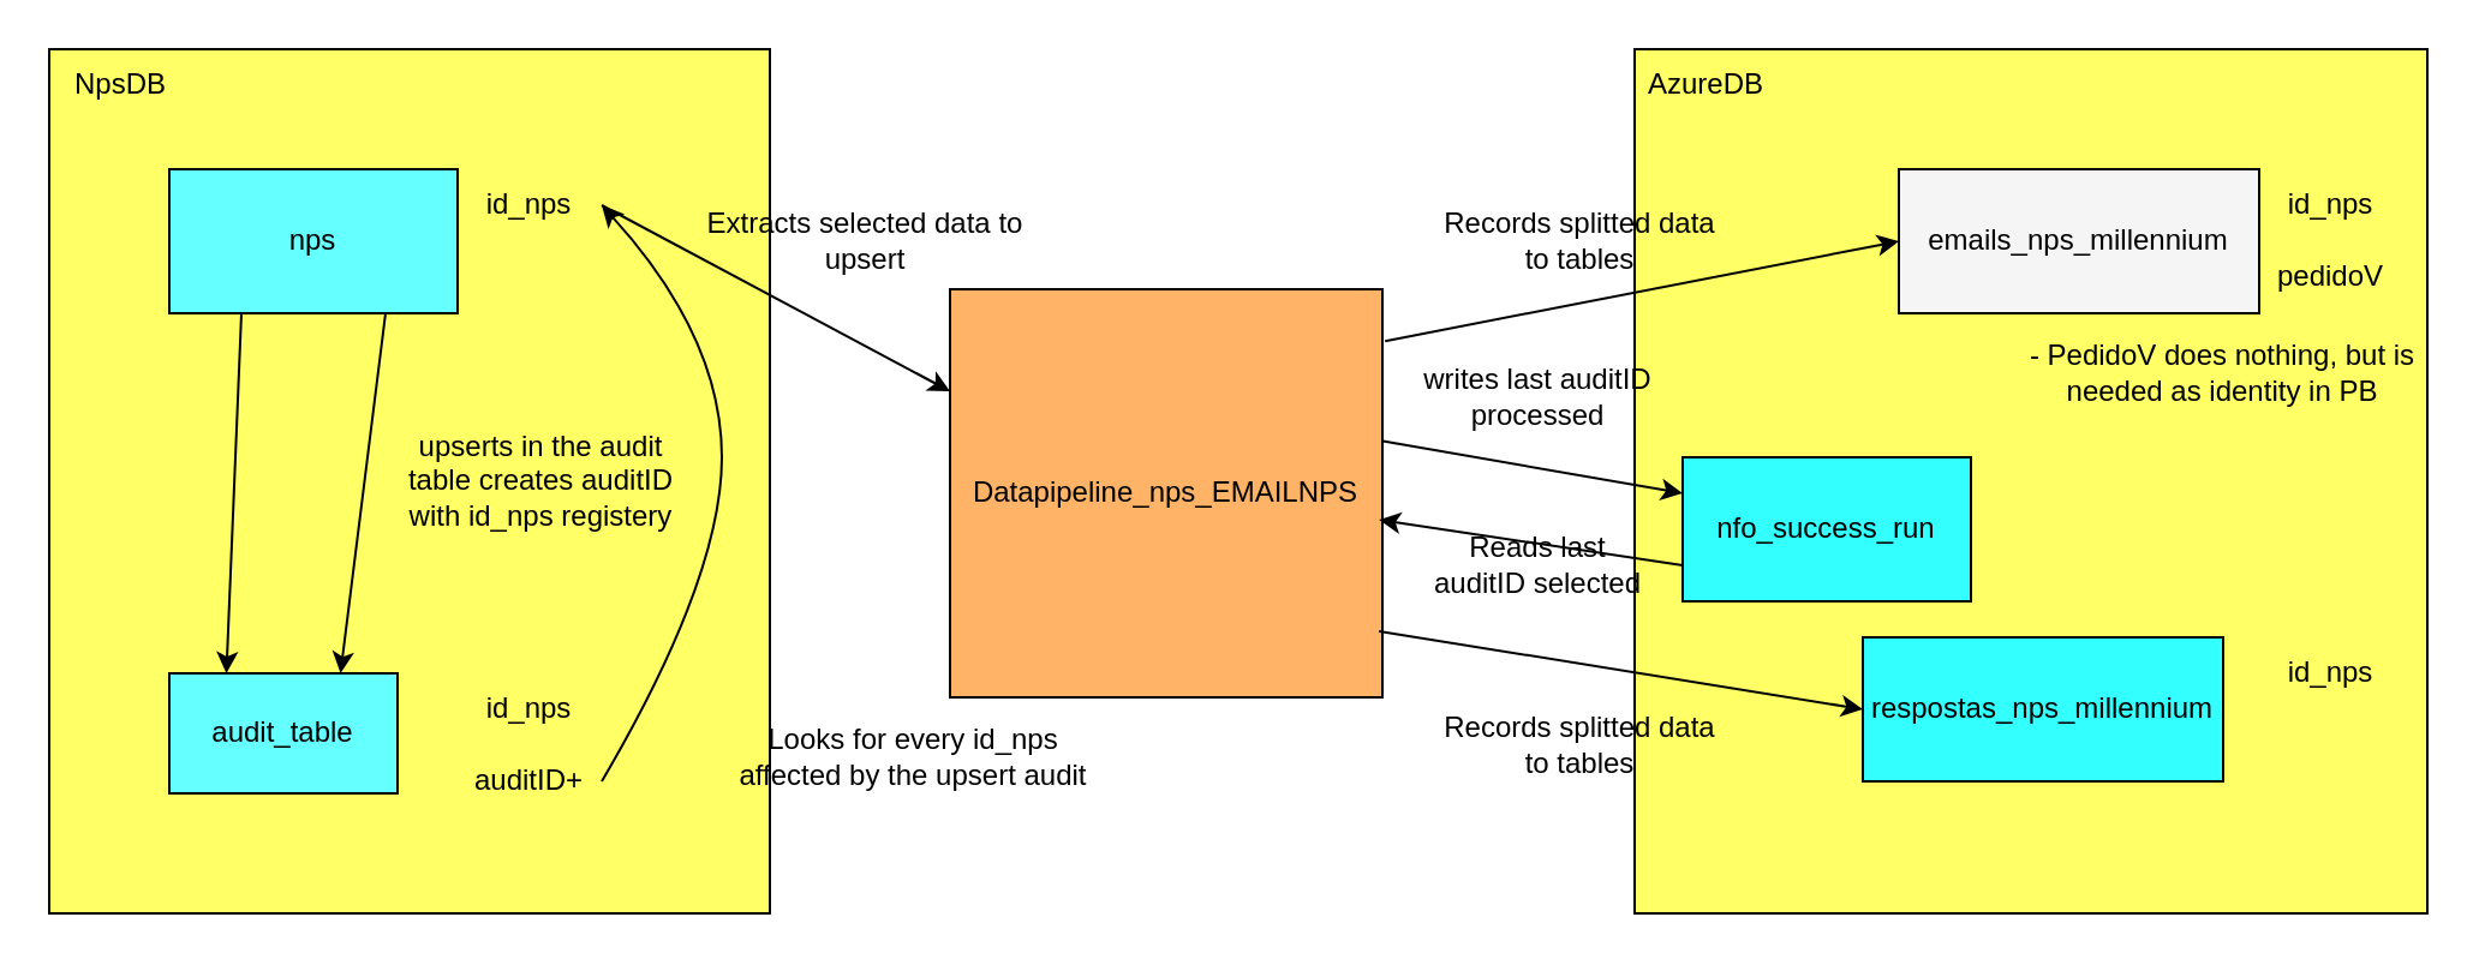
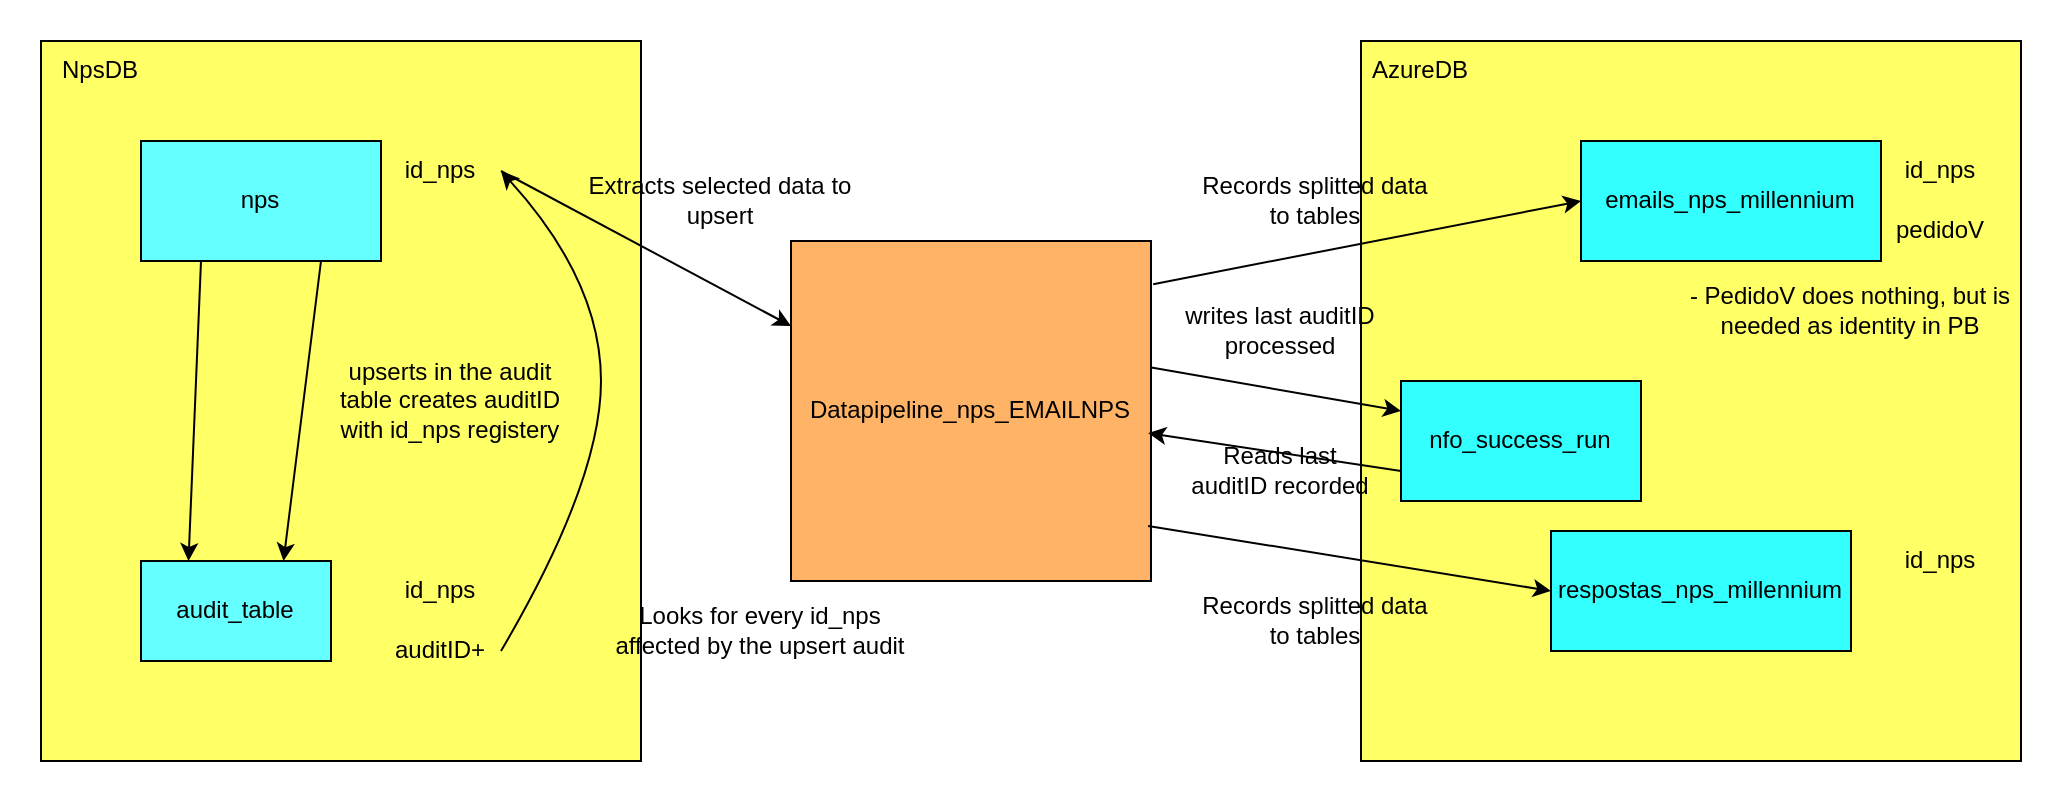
- <mxCell id="24" value="emails_nps_millennium" style="rounded=0;whiteSpace=wrap;html=1;fillColor=#f5f5f5;" vertex="1" parent="1"><mxGeometry x="790" y="70" width="150" height="60" as="geometry" /></mxCell>
+ <mxCell id="24" value="emails_nps_millennium" style="rounded=0;whiteSpace=wrap;html=1;fillColor=#33FFFF;" vertex="1" parent="1"><mxGeometry x="790" y="70" width="150" height="60" as="geometry" /></mxCell>
- <mxCell id="17" value="Reads last auditID selected" style="text;html=1;strokeColor=none;fillColor=none;align=center;verticalAlign=middle;whiteSpace=wrap;rounded=0;" vertex="1" parent="1"><mxGeometry x="590" y="220" width="100" height="30" as="geometry" /></mxCell>
+ <mxCell id="17" value="Reads last auditID recorded" style="text;html=1;strokeColor=none;fillColor=none;align=center;verticalAlign=middle;whiteSpace=wrap;rounded=0;" vertex="1" parent="1"><mxGeometry x="590" y="220" width="100" height="30" as="geometry" /></mxCell>
